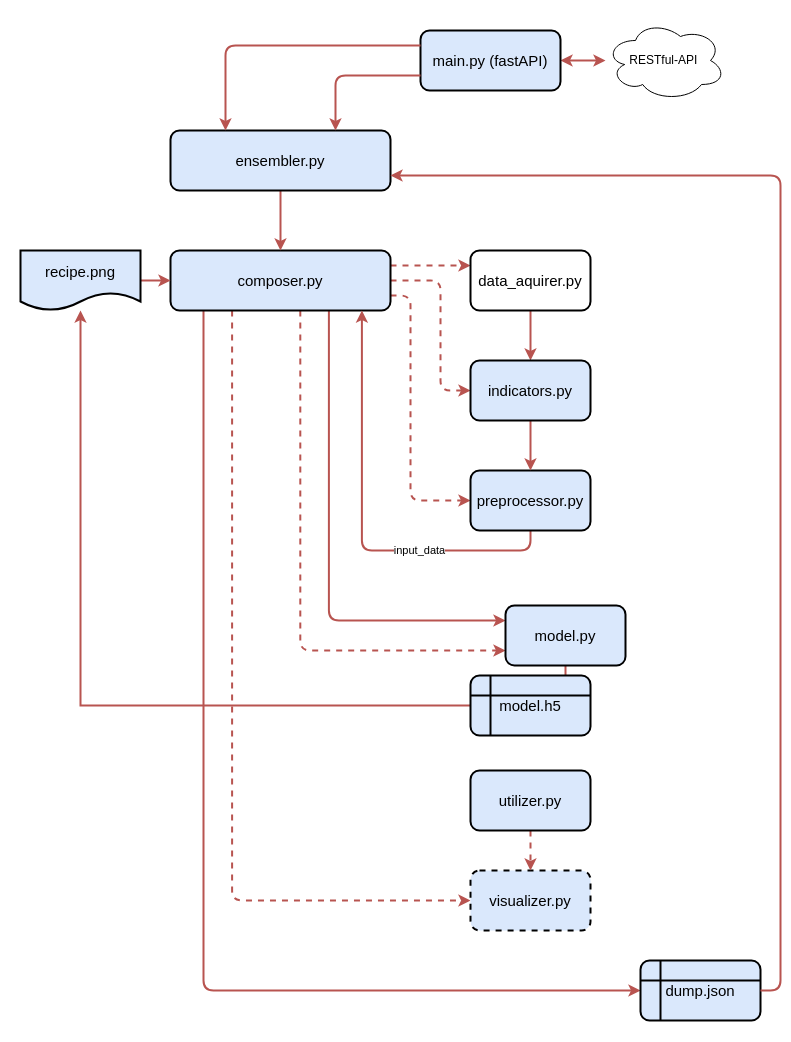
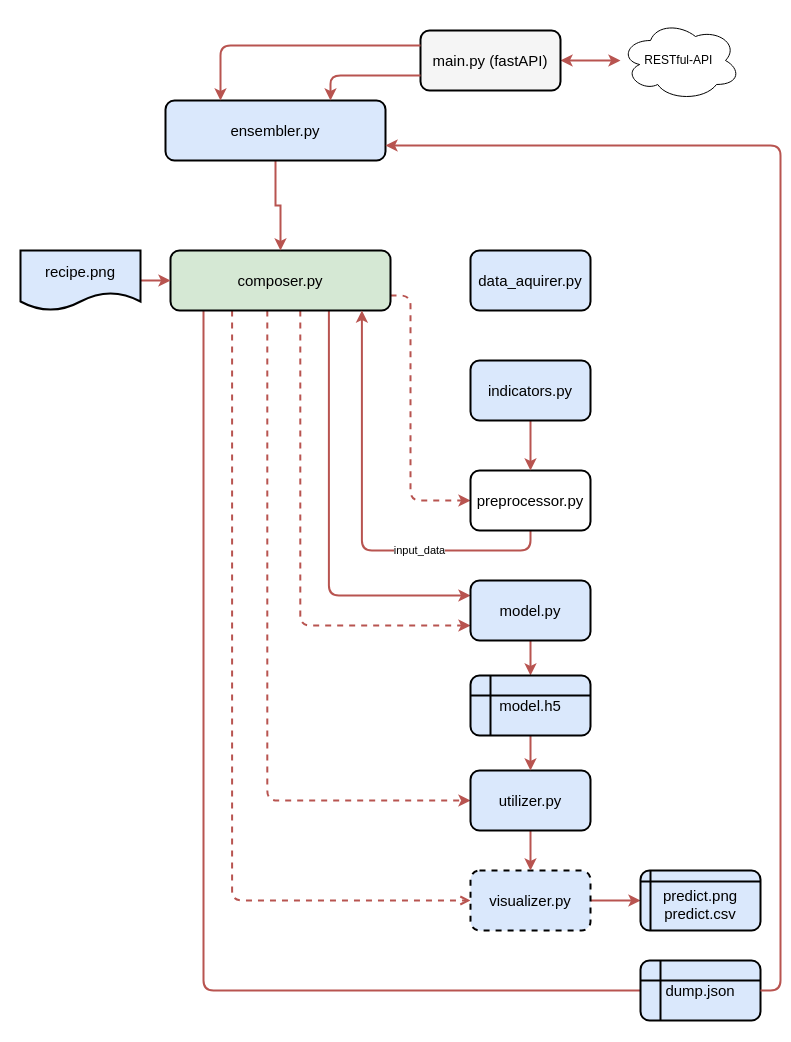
- <mxCell id="34" value="&lt;font style=&quot;font-size: 15px;&quot;&gt;main.py (fastAPI)&lt;/font&gt;" style="rounded=1;whiteSpace=wrap;html=1;verticalAlign=middle;align=center;strokeWidth=2;fillColor=#dae8fc;strokeColor=#000000;points=[[0,0.25,0,0,0],[0,0.5,0,0,0],[0,0.75,0,0,0],[0.15,1,0,0,0],[0.25,0,0,0,0],[0.28,1,0,0,0],[0.44,1,0,0,0],[0.5,0,0,0,0],[0.59,1,0,0,0],[0.72,1,0,0,0],[0.75,0,0,0,0],[0.87,1,0,0,0],[1,0.25,0,0,0],[1,0.5,0,0,0],[1,0.75,0,0,0]];" parent="1" vertex="1"><mxGeometry x="420" y="30" width="140" height="60" as="geometry" /></mxCell>
+ <mxCell id="34" value="&lt;font style=&quot;font-size: 15px;&quot;&gt;main.py (fastAPI)&lt;/font&gt;" style="rounded=1;whiteSpace=wrap;html=1;verticalAlign=middle;align=center;strokeWidth=2;fillColor=#f5f5f5;strokeColor=#000000;points=[[0,0.25,0,0,0],[0,0.5,0,0,0],[0,0.75,0,0,0],[0.15,1,0,0,0],[0.25,0,0,0,0],[0.28,1,0,0,0],[0.44,1,0,0,0],[0.5,0,0,0,0],[0.59,1,0,0,0],[0.72,1,0,0,0],[0.75,0,0,0,0],[0.87,1,0,0,0],[1,0.25,0,0,0],[1,0.5,0,0,0],[1,0.75,0,0,0]];" parent="1" vertex="1"><mxGeometry x="420" y="30" width="140" height="60" as="geometry" /></mxCell>
- <mxCell id="35" value="RESTful-API&amp;nbsp;" style="ellipse;shape=cloud;whiteSpace=wrap;html=1;" parent="1" vertex="1"><mxGeometry x="605" y="20" width="120" height="80" as="geometry" /></mxCell>
+ <mxCell id="35" value="RESTful-API&amp;nbsp;" style="ellipse;shape=cloud;whiteSpace=wrap;html=1;" parent="1" vertex="1"><mxGeometry x="620" y="20" width="120" height="80" as="geometry" /></mxCell>
- <mxCell id="30" value="&lt;font style=&quot;font-size: 15px;&quot;&gt;ensembler.py&lt;/font&gt;" style="rounded=1;whiteSpace=wrap;html=1;verticalAlign=middle;align=center;strokeWidth=2;fillColor=#dae8fc;strokeColor=#000000;points=[[0,0.25,0,0,0],[0,0.5,0,0,0],[0,0.75,0,0,0],[0.15,1,0,0,0],[0.25,0,0,0,0],[0.28,1,0,0,0],[0.44,1,0,0,0],[0.5,0,0,0,0],[0.59,1,0,0,0],[0.72,1,0,0,0],[0.75,0,0,0,0],[0.87,1,0,0,0],[1,0.25,0,0,0],[1,0.5,0,0,0],[1,0.75,0,0,0]];" parent="1" vertex="1"><mxGeometry x="170" y="130" width="220" height="60" as="geometry" /></mxCell>
+ <mxCell id="30" value="&lt;font style=&quot;font-size: 15px;&quot;&gt;ensembler.py&lt;/font&gt;" style="rounded=1;whiteSpace=wrap;html=1;verticalAlign=middle;align=center;strokeWidth=2;fillColor=#dae8fc;strokeColor=#000000;points=[[0,0.25,0,0,0],[0,0.5,0,0,0],[0,0.75,0,0,0],[0.15,1,0,0,0],[0.25,0,0,0,0],[0.28,1,0,0,0],[0.44,1,0,0,0],[0.5,0,0,0,0],[0.59,1,0,0,0],[0.72,1,0,0,0],[0.75,0,0,0,0],[0.87,1,0,0,0],[1,0.25,0,0,0],[1,0.5,0,0,0],[1,0.75,0,0,0]];" parent="1" vertex="1"><mxGeometry x="165" y="100" width="220" height="60" as="geometry" /></mxCell>
- <mxCell id="2" style="edgeStyle=orthogonalEdgeStyle;rounded=1;orthogonalLoop=1;jettySize=auto;html=1;exitX=1;exitY=0.25;exitDx=0;exitDy=0;entryX=0;entryY=0.25;entryDx=0;entryDy=0;dashed=1;fillColor=#f8cecc;strokeColor=#b85450;strokeWidth=2;" parent="1" source="10" target="12" edge="1"><mxGeometry relative="1" as="geometry" /></mxCell>
- <mxCell id="10" value="&lt;font style=&quot;font-size: 15px;&quot;&gt;composer.py&lt;/font&gt;" style="rounded=1;whiteSpace=wrap;html=1;verticalAlign=middle;align=center;strokeWidth=2;fillColor=#dae8fc;strokeColor=#000000;points=[[0,0.25,0,0,0],[0,0.5,0,0,0],[0,0.75,0,0,0],[0.15,1,0,0,0],[0.25,0,0,0,0],[0.28,1,0,0,0],[0.44,1,0,0,0],[0.5,0,0,0,0],[0.59,1,0,0,0],[0.72,1,0,0,0],[0.75,0,0,0,0],[0.87,1,0,0,0],[1,0.25,0,0,0],[1,0.5,0,0,0],[1,0.75,0,0,0]];" parent="1" vertex="1"><mxGeometry x="170" y="250" width="220" height="60" as="geometry" /></mxCell>
+ <mxCell id="10" value="&lt;font style=&quot;font-size: 15px;&quot;&gt;composer.py&lt;/font&gt;" style="rounded=1;whiteSpace=wrap;html=1;verticalAlign=middle;align=center;strokeWidth=2;fillColor=#d5e8d4;strokeColor=#000000;points=[[0,0.25,0,0,0],[0,0.5,0,0,0],[0,0.75,0,0,0],[0.15,1,0,0,0],[0.25,0,0,0,0],[0.28,1,0,0,0],[0.44,1,0,0,0],[0.5,0,0,0,0],[0.59,1,0,0,0],[0.72,1,0,0,0],[0.75,0,0,0,0],[0.87,1,0,0,0],[1,0.25,0,0,0],[1,0.5,0,0,0],[1,0.75,0,0,0]];" parent="1" vertex="1"><mxGeometry x="170" y="250" width="220" height="60" as="geometry" /></mxCell>
- <mxCell id="12" value="&lt;font style=&quot;font-size: 15px;&quot;&gt;data_aquirer.py&lt;/font&gt;" style="rounded=1;whiteSpace=wrap;html=1;strokeWidth=2;fillColor=#ffffff;strokeColor=#000000;" parent="1" vertex="1"><mxGeometry x="470" y="250" width="120" height="60" as="geometry" /></mxCell>
+ <mxCell id="12" value="&lt;font style=&quot;font-size: 15px;&quot;&gt;data_aquirer.py&lt;/font&gt;" style="rounded=1;whiteSpace=wrap;html=1;strokeWidth=2;fillColor=#dae8fc;strokeColor=#000000;" parent="1" vertex="1"><mxGeometry x="470" y="250" width="120" height="60" as="geometry" /></mxCell>
- <mxCell id="3" style="edgeStyle=orthogonalEdgeStyle;rounded=1;orthogonalLoop=1;jettySize=auto;html=1;exitX=1;exitY=0.5;exitDx=0;exitDy=0;entryX=0;entryY=0.5;entryDx=0;entryDy=0;dashed=1;fillColor=#f8cecc;strokeColor=#b85450;strokeWidth=2;" parent="1" source="10" target="17" edge="1"><mxGeometry relative="1" as="geometry"><Array as="points"><mxPoint x="440" y="280" /><mxPoint x="440" y="390" /></Array></mxGeometry></mxCell>
- <mxCell id="11" value="" style="edgeStyle=none;html=1;fillColor=#f8cecc;strokeColor=#b85450;strokeWidth=2;" parent="1" source="12" target="17" edge="1"><mxGeometry relative="1" as="geometry" /></mxCell>
- <mxCell id="15" value="&lt;font style=&quot;font-size: 15px;&quot;&gt;preprocessor.py&lt;/font&gt;" style="rounded=1;whiteSpace=wrap;html=1;strokeWidth=2;fillColor=#dae8fc;strokeColor=#000000;" parent="1" vertex="1"><mxGeometry x="470" y="470" width="120" height="60" as="geometry" /></mxCell>
+ <mxCell id="15" value="&lt;font style=&quot;font-size: 15px;&quot;&gt;preprocessor.py&lt;/font&gt;" style="rounded=1;whiteSpace=wrap;html=1;strokeWidth=2;fillColor=#ffffff;strokeColor=#000000;" parent="1" vertex="1"><mxGeometry x="470" y="470" width="120" height="60" as="geometry" /></mxCell>
- <mxCell id="21" value="&lt;font style=&quot;font-size: 15px;&quot;&gt;model.py&lt;/font&gt;" style="rounded=1;whiteSpace=wrap;html=1;verticalAlign=middle;align=center;strokeWidth=2;fillColor=#dae8fc;strokeColor=#000000;" parent="1" vertex="1"><mxGeometry x="505" y="605" width="120" height="60" as="geometry" /></mxCell>
+ <mxCell id="21" value="&lt;font style=&quot;font-size: 15px;&quot;&gt;model.py&lt;/font&gt;" style="rounded=1;whiteSpace=wrap;html=1;verticalAlign=middle;align=center;strokeWidth=2;fillColor=#dae8fc;strokeColor=#000000;" parent="1" vertex="1"><mxGeometry x="470" y="580" width="120" height="60" as="geometry" /></mxCell>
+ <mxCell id="7" style="edgeStyle=orthogonalEdgeStyle;rounded=1;orthogonalLoop=1;jettySize=auto;html=1;exitX=0.44;exitY=1;exitDx=0;exitDy=0;exitPerimeter=0;entryX=0;entryY=0.5;entryDx=0;entryDy=0;dashed=1;fillColor=#f8cecc;strokeColor=#b85450;strokeWidth=2;" parent="1" source="10" target="23" edge="1"><mxGeometry relative="1" as="geometry" /></mxCell>
- <mxCell id="26" value="" style="edgeStyle=orthogonalEdgeStyle;rounded=0;orthogonalLoop=1;jettySize=auto;html=1;strokeColor=#B85450;strokeWidth=2;" parent="1" source="27" target="25" edge="1"><mxGeometry relative="1" as="geometry" /></mxCell>
+ <mxCell id="26" value="" style="edgeStyle=orthogonalEdgeStyle;rounded=0;orthogonalLoop=1;jettySize=auto;html=1;strokeColor=#B85450;strokeWidth=2;" parent="1" source="27" target="23" edge="1"><mxGeometry relative="1" as="geometry" /></mxCell>
- <mxCell id="22" value="" style="edgeStyle=orthogonalEdgeStyle;rounded=0;orthogonalLoop=1;jettySize=auto;html=1;strokeColor=#B85450;strokeWidth=2;dashed=1;" parent="1" source="23" target="19" edge="1"><mxGeometry relative="1" as="geometry" /></mxCell>
+ <mxCell id="22" value="" style="edgeStyle=orthogonalEdgeStyle;rounded=0;orthogonalLoop=1;jettySize=auto;html=1;strokeColor=#B85450;strokeWidth=2;" parent="1" source="23" target="19" edge="1"><mxGeometry relative="1" as="geometry" /></mxCell>
- <mxCell id="8" style="edgeStyle=orthogonalEdgeStyle;rounded=1;orthogonalLoop=1;jettySize=auto;html=1;exitX=0.28;exitY=1;exitDx=0;exitDy=0;exitPerimeter=0;entryX=0;entryY=0.5;entryDx=0;entryDy=0;dashed=1;strokeWidth=2;fillColor=#f8cecc;strokeColor=#b85450;" parent="1" source="10" target="19" edge="1"><mxGeometry relative="1" as="geometry" /></mxCell>
+ <mxCell id="8" style="edgeStyle=orthogonalEdgeStyle;rounded=1;orthogonalLoop=1;jettySize=auto;html=1;exitX=0.28;exitY=1;exitDx=0;exitDy=0;exitPerimeter=0;entryX=0;entryY=0.5;entryDx=0;entryDy=0;dashed=1;strokeWidth=2;fillColor=#f8cecc;strokeColor=#b85450;endArrow=open;" parent="1" source="10" target="19" edge="1"><mxGeometry relative="1" as="geometry" /></mxCell>
+ <mxCell id="18" style="edgeStyle=orthogonalEdgeStyle;rounded=0;orthogonalLoop=1;jettySize=auto;html=1;exitX=1;exitY=0.5;exitDx=0;exitDy=0;entryX=0;entryY=0.5;entryDx=0;entryDy=0;strokeWidth=2;strokeColor=#B85450;" parent="1" source="19" target="28" edge="1"><mxGeometry relative="1" as="geometry" /></mxCell>
+ <mxCell id="28" value="&lt;font style=&quot;font-size: 15px;&quot;&gt;predict.png&lt;br&gt;predict.csv&lt;/font&gt;" style="shape=internalStorage;whiteSpace=wrap;html=1;backgroundOutline=1;dx=10;dy=11;spacingTop=8;rounded=1;strokeWidth=2;fillColor=#dae8fc;strokeColor=#000000;" parent="1" vertex="1"><mxGeometry x="640" y="870" width="120" height="60" as="geometry" /></mxCell>
- <mxCell id="9" style="edgeStyle=orthogonalEdgeStyle;rounded=1;orthogonalLoop=1;jettySize=auto;html=1;exitX=0.15;exitY=1;exitDx=0;exitDy=0;exitPerimeter=0;entryX=0;entryY=0.5;entryDx=0;entryDy=0;strokeWidth=2;fillColor=#f8cecc;strokeColor=#b85450;" parent="1" source="10" target="31" edge="1"><mxGeometry relative="1" as="geometry" /></mxCell>
+ <mxCell id="9" style="edgeStyle=orthogonalEdgeStyle;rounded=1;orthogonalLoop=1;jettySize=auto;html=1;exitX=0.15;exitY=1;exitDx=0;exitDy=0;exitPerimeter=0;entryX=0;entryY=0.5;entryDx=0;entryDy=0;strokeWidth=2;fillColor=#f8cecc;strokeColor=#b85450;endArrow=none;" parent="1" source="10" target="31" edge="1"><mxGeometry relative="1" as="geometry" /></mxCell>
